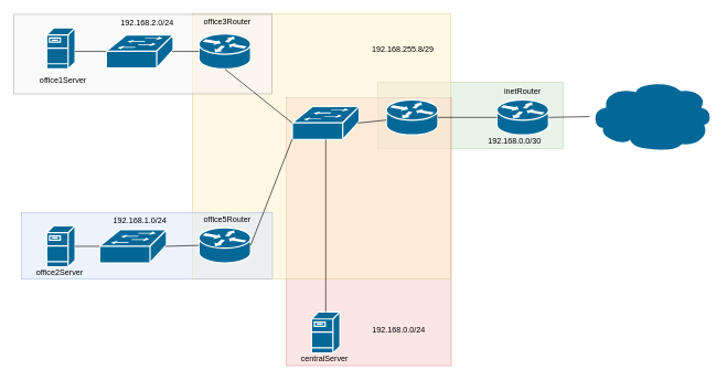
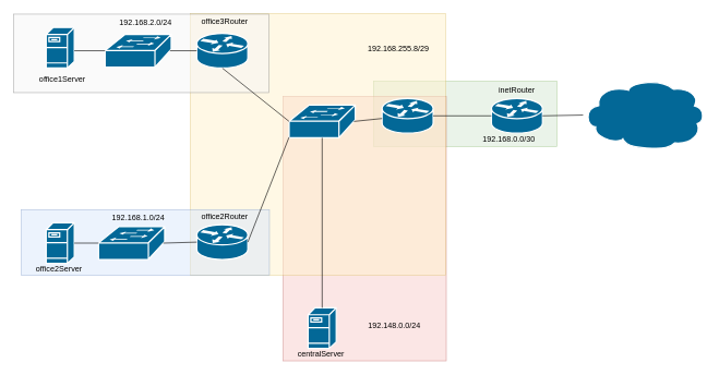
- <mxCell id="31" value="office5Router" style="text;html=1;strokeColor=none;fillColor=none;align=center;verticalAlign=middle;whiteSpace=wrap;rounded=0;opacity=50;" vertex="1" parent="1"><mxGeometry x="323" y="320" width="40" height="20" as="geometry" /></mxCell>
+ <mxCell id="31" value="office2Router" style="text;html=1;strokeColor=none;fillColor=none;align=center;verticalAlign=middle;whiteSpace=wrap;rounded=0;opacity=50;" vertex="1" parent="1"><mxGeometry x="323" y="320" width="40" height="20" as="geometry" /></mxCell>
- <mxCell id="37" value="&lt;div&gt;192.168.0.0/24&lt;/div&gt;&lt;div&gt;&lt;br&gt;&lt;/div&gt;" style="text;html=1;strokeColor=none;fillColor=none;align=center;verticalAlign=middle;whiteSpace=wrap;rounded=0;opacity=50;" vertex="1" parent="1"><mxGeometry x="582" y="494" width="40" height="20" as="geometry" /></mxCell>
+ <mxCell id="37" value="&lt;div&gt;192.148.0.0/24&lt;/div&gt;&lt;div&gt;&lt;br&gt;&lt;/div&gt;" style="text;html=1;strokeColor=none;fillColor=none;align=center;verticalAlign=middle;whiteSpace=wrap;rounded=0;opacity=50;" vertex="1" parent="1"><mxGeometry x="582" y="494" width="40" height="20" as="geometry" /></mxCell>
